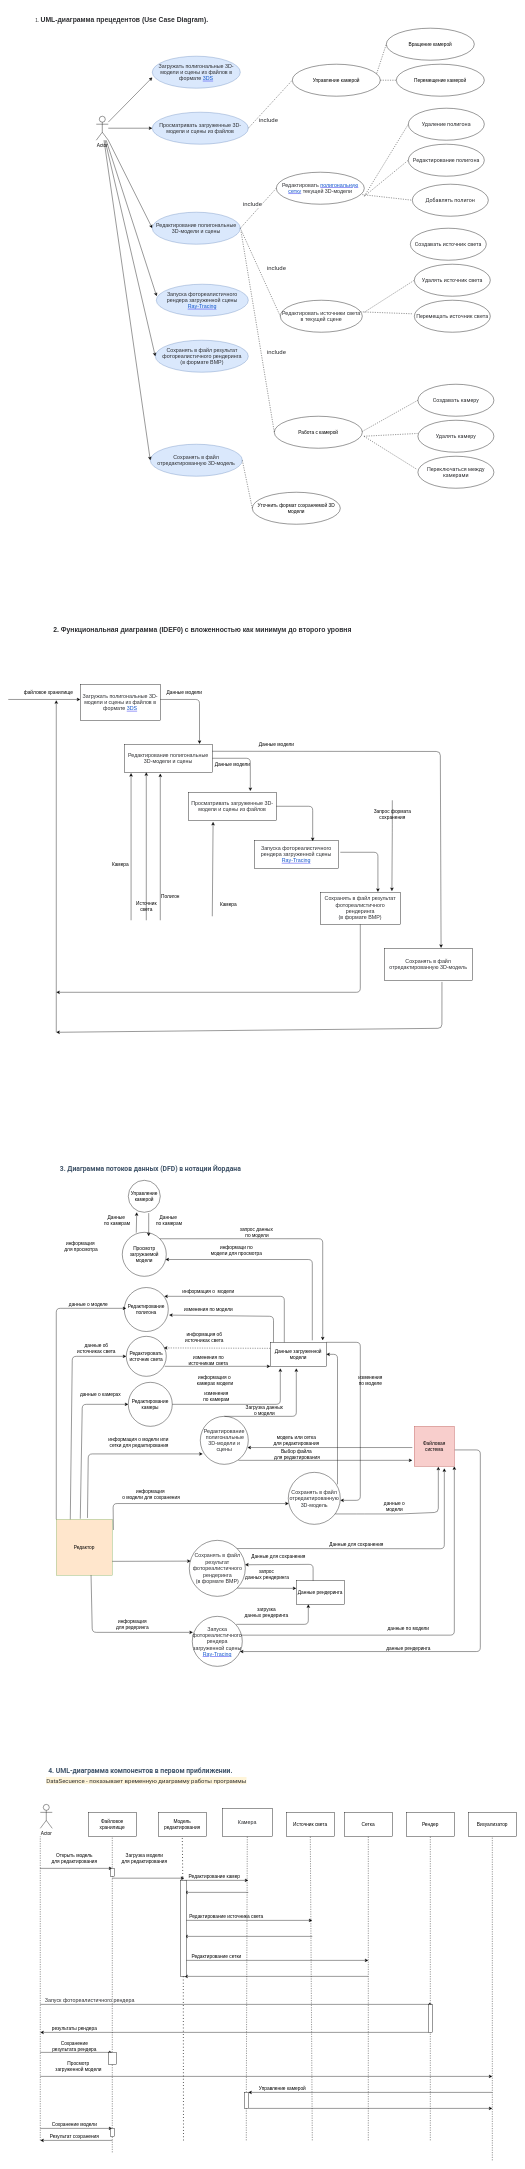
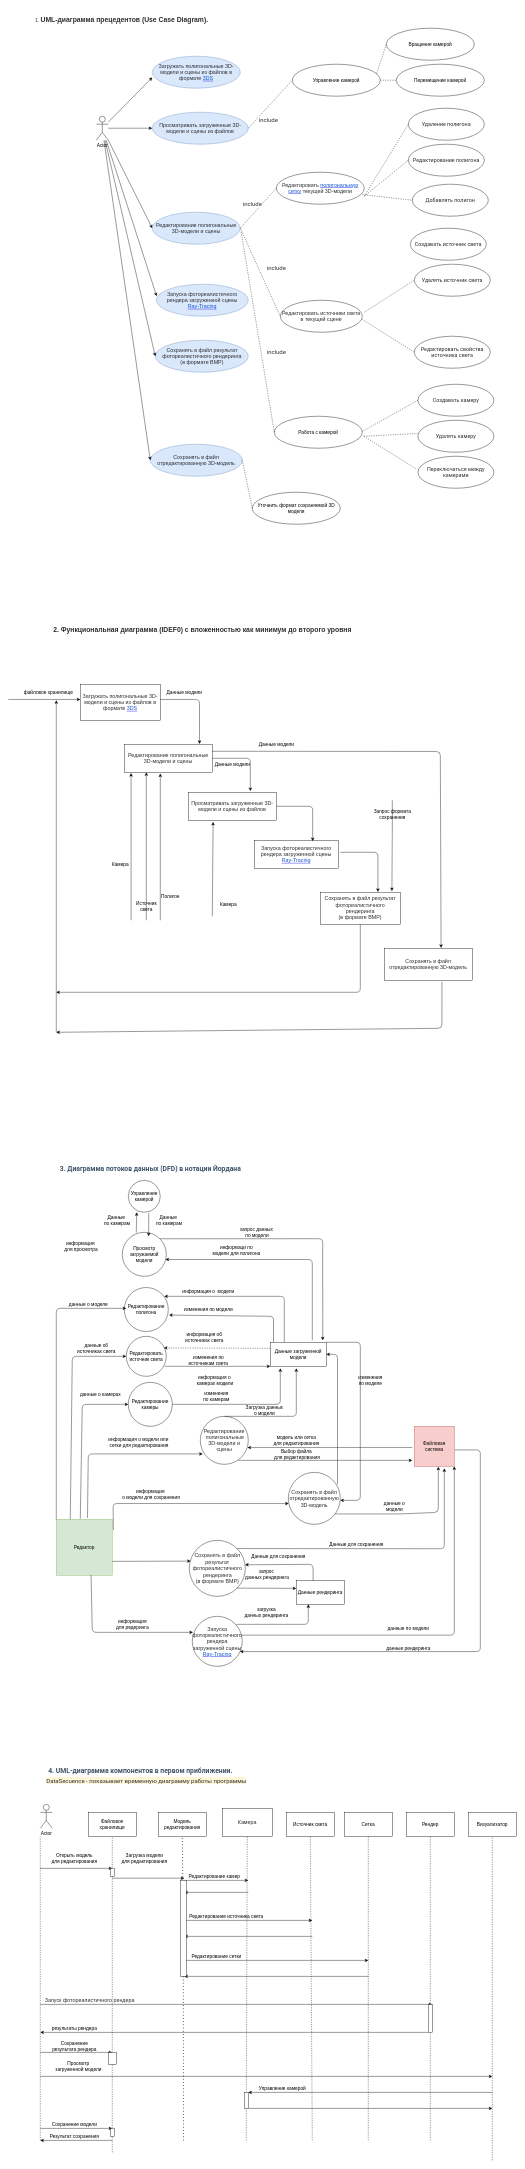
- <mxCell id="36" value="" style="endArrow=none;dashed=1;html=1;entryX=-0.016;entryY=0.425;entryDx=0;entryDy=0;entryPerimeter=0;exitX=0.976;exitY=0.363;exitDx=0;exitDy=0;exitPerimeter=0;" edge="1" source="8" target="33" parent="1"><mxGeometry width="50" height="50" relative="1" as="geometry"><mxPoint x="910" y="690" as="sourcePoint" /><mxPoint x="715" y="380" as="targetPoint" /></mxGeometry></mxCell>
- <mxCell id="33" value="&lt;span style=&quot;color: rgb(44 , 45 , 48) ; font-family: &amp;#34;roboto&amp;#34; , &amp;#34;san francisco&amp;#34; , &amp;#34;helvetica neue&amp;#34; , &amp;#34;helvetica&amp;#34; , &amp;#34;arial&amp;#34; ; background-color: rgb(255 , 255 , 255)&quot;&gt;&lt;font style=&quot;font-size: 13.333px&quot;&gt;Перемещать источник света&lt;/font&gt;&lt;/span&gt;" style="ellipse;whiteSpace=wrap;html=1;" vertex="1" parent="1"><mxGeometry x="1035" y="750" width="190" height="80" as="geometry" /></mxCell>
+ <mxCell id="37" value="" style="endArrow=none;dashed=1;html=1;entryX=0;entryY=0.5;entryDx=0;entryDy=0;exitX=1;exitY=0.6;exitDx=0;exitDy=0;exitPerimeter=0;" edge="1" source="8" target="34" parent="1"><mxGeometry width="50" height="50" relative="1" as="geometry"><mxPoint x="905" y="740" as="sourcePoint" /><mxPoint x="715" y="380" as="targetPoint" /></mxGeometry></mxCell>
+ <mxCell id="34" value="&lt;span style=&quot;color: rgb(44 , 45 , 48) ; font-family: &amp;#34;roboto&amp;#34; , &amp;#34;san francisco&amp;#34; , &amp;#34;helvetica neue&amp;#34; , &amp;#34;helvetica&amp;#34; , &amp;#34;arial&amp;#34; ; background-color: rgb(255 , 255 , 255)&quot;&gt;&lt;font style=&quot;font-size: 13.333px&quot;&gt;Редактировать свойства источника света&lt;/font&gt;&lt;/span&gt;" style="ellipse;whiteSpace=wrap;html=1;" vertex="1" parent="1"><mxGeometry x="1035" y="840" width="190" height="80" as="geometry" /></mxCell>
- <mxCell id="105" value="информаци по &lt;br&gt;модели для просмотра" style="text;html=1;align=center;verticalAlign=middle;resizable=0;points=[];autosize=1;strokeColor=none;" vertex="1" parent="1"><mxGeometry x="520" y="3110" width="140" height="30" as="geometry" /></mxCell>
+ <mxCell id="105" value="информаци по &lt;br&gt;модели для полигона" style="text;html=1;align=center;verticalAlign=middle;resizable=0;points=[];autosize=1;strokeColor=none;" vertex="1" parent="1"><mxGeometry x="520" y="3110" width="140" height="30" as="geometry" /></mxCell>
- <mxCell id="53" value="Редактор" style="whiteSpace=wrap;html=1;aspect=fixed;fillColor=#ffe6cc;strokeColor=#82b366;" vertex="1" parent="1"><mxGeometry x="140" y="3797.5" width="140" height="140" as="geometry" /></mxCell>
+ <mxCell id="53" value="Редактор" style="whiteSpace=wrap;html=1;aspect=fixed;fillColor=#d5e8d4;strokeColor=#82b366;" vertex="1" parent="1"><mxGeometry x="140" y="3797.5" width="140" height="140" as="geometry" /></mxCell>
